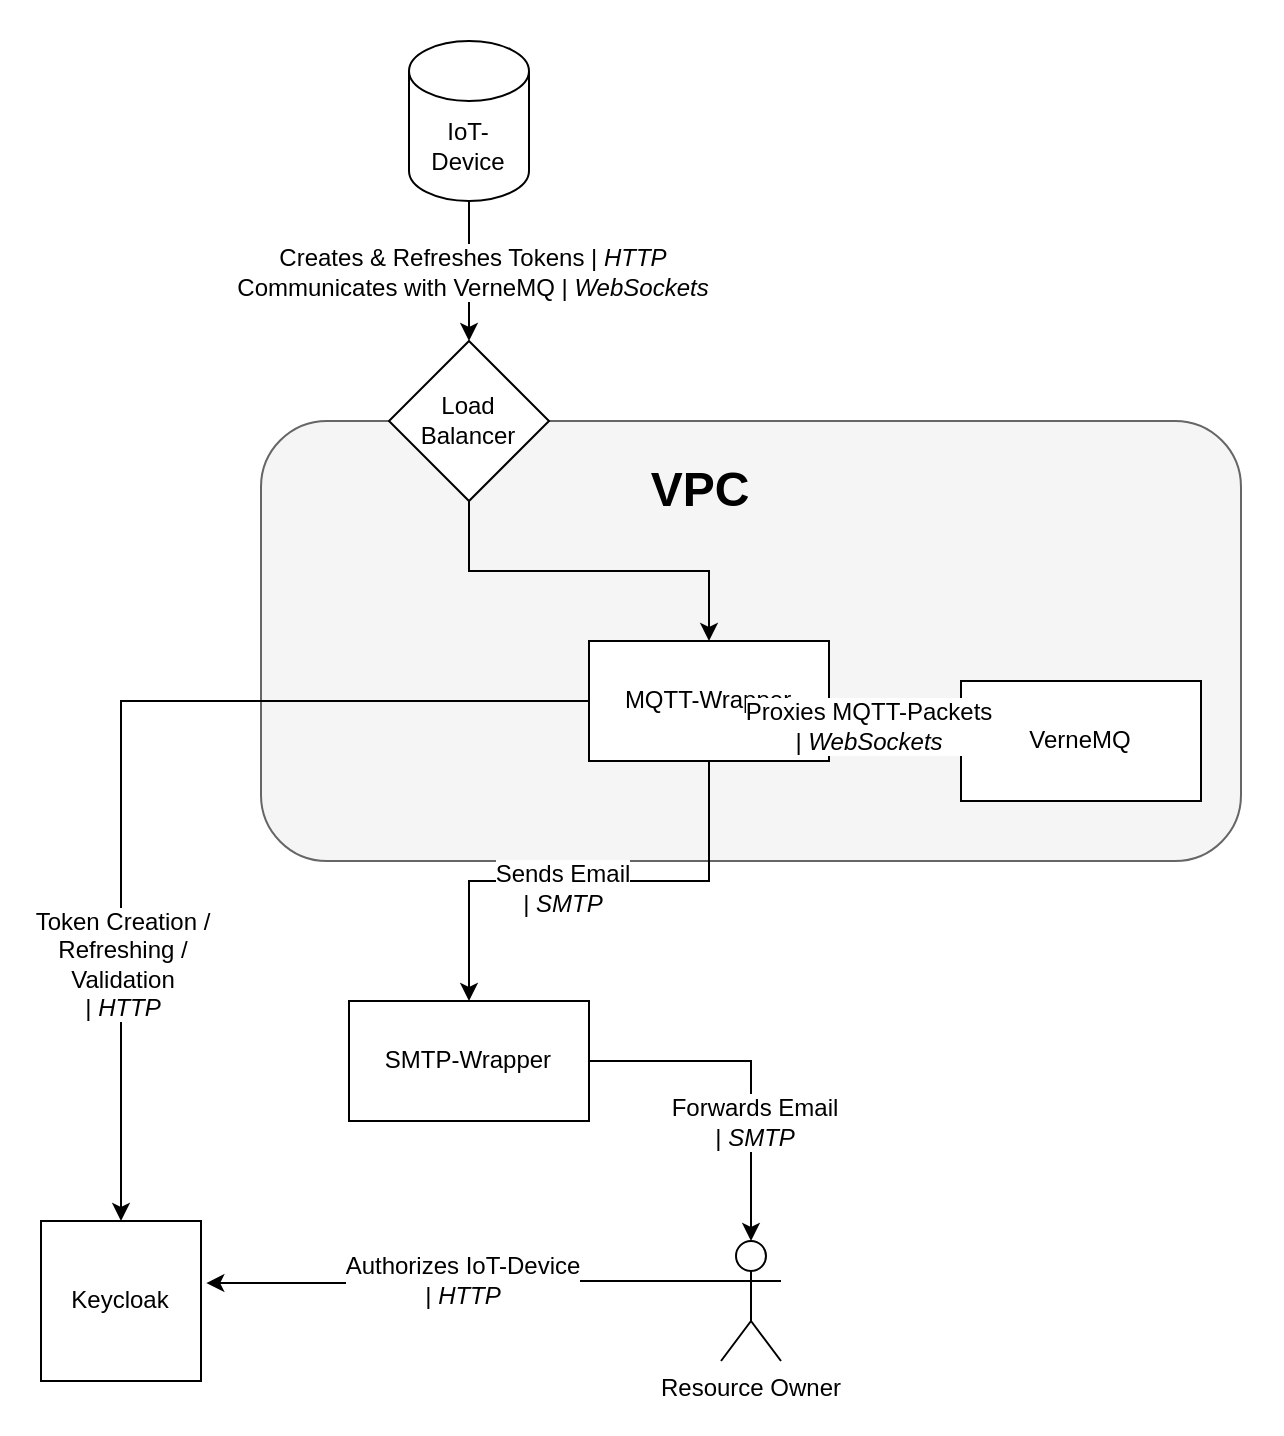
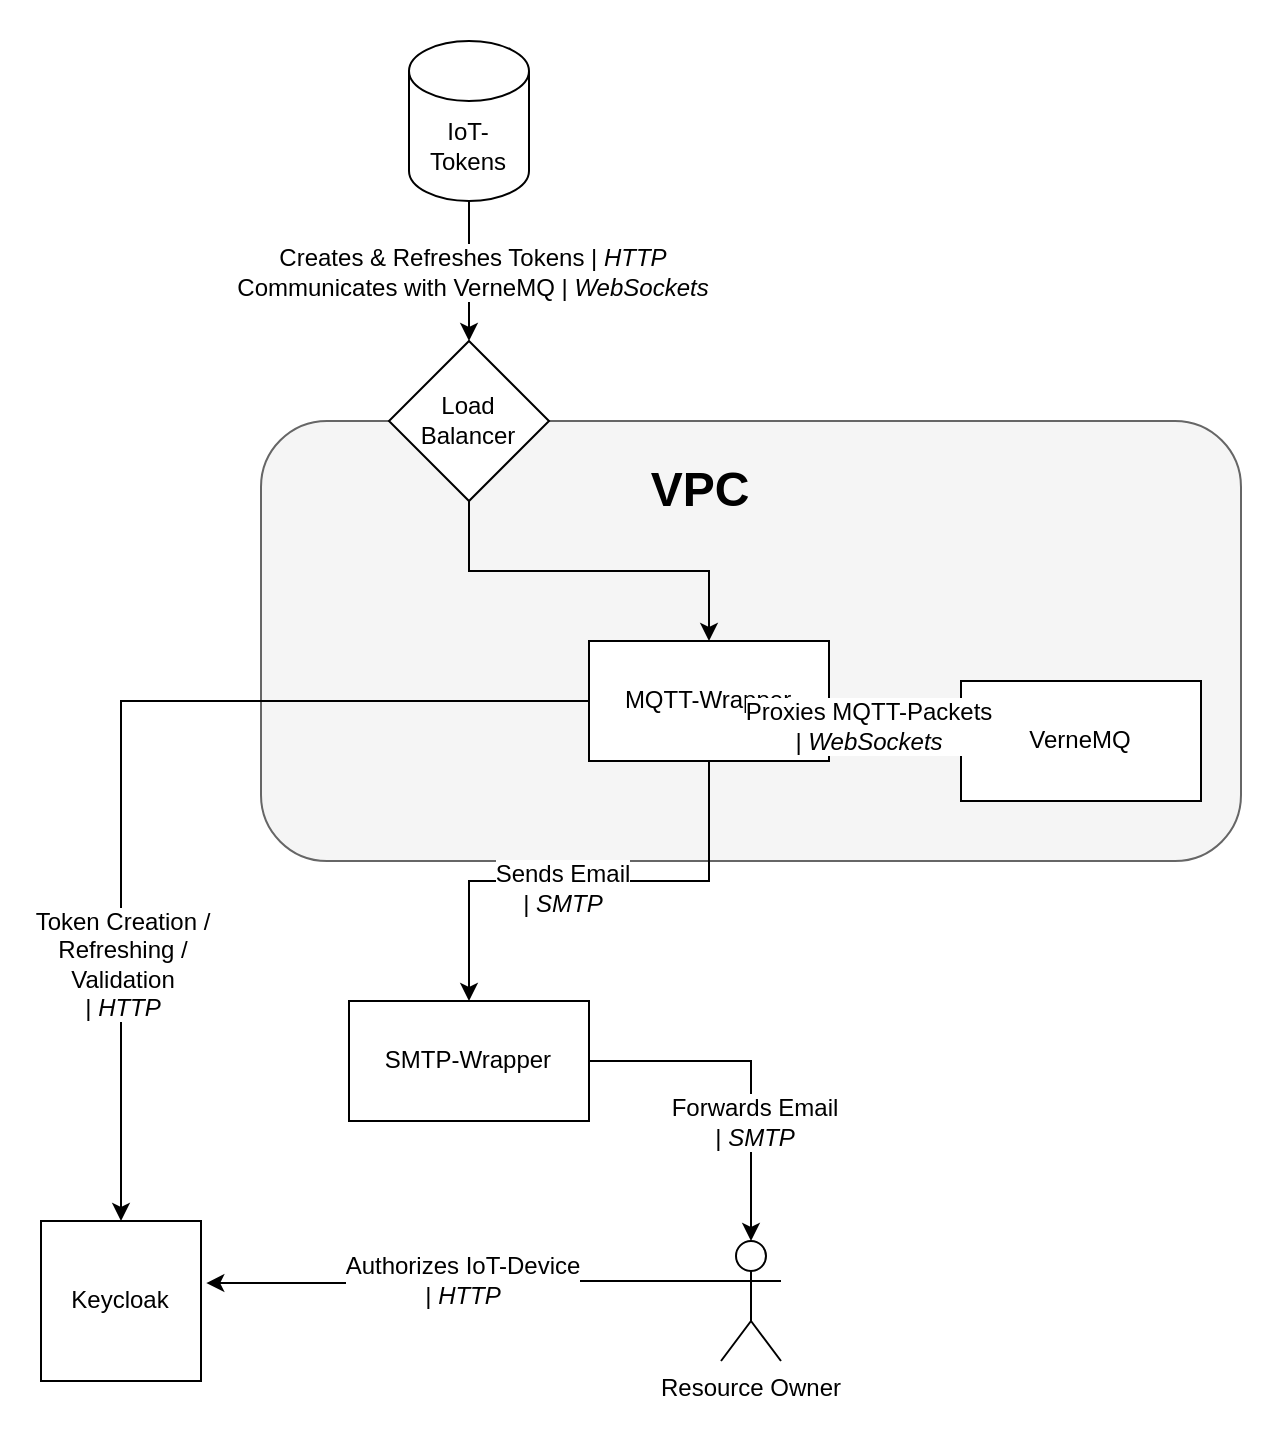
- <mxCell id="15" value="&lt;div&gt;IoT-&lt;/div&gt;&lt;div&gt;Device&lt;br&gt;&lt;/div&gt;" style="shape=cylinder3;whiteSpace=wrap;html=1;boundedLbl=1;backgroundOutline=1;size=15;" vertex="1" parent="1"><mxGeometry x="204" y="20" width="60" height="80" as="geometry" /></mxCell>
+ <mxCell id="15" value="&lt;div&gt;IoT-&lt;/div&gt;&lt;div&gt;Tokens&lt;br&gt;&lt;/div&gt;" style="shape=cylinder3;whiteSpace=wrap;html=1;boundedLbl=1;backgroundOutline=1;size=15;" vertex="1" parent="1"><mxGeometry x="204" y="20" width="60" height="80" as="geometry" /></mxCell>
